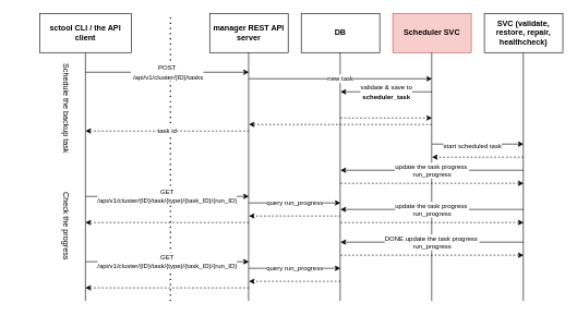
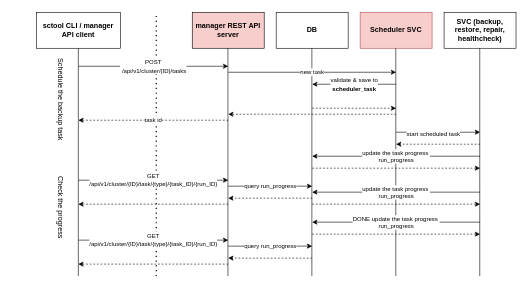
- <mxCell id="2" value="&lt;b style=&quot;border-color: var(--border-color);&quot;&gt;sctool CLI / the API client&lt;/b&gt;" style="rounded=0;whiteSpace=wrap;html=1;" parent="1" vertex="1"><mxGeometry x="60" y="20" width="140" height="60" as="geometry" /></mxCell>
+ <mxCell id="2" value="&lt;b style=&quot;border-color: var(--border-color);&quot;&gt;sctool CLI / manager API client&lt;/b&gt;" style="rounded=0;whiteSpace=wrap;html=1;" parent="1" vertex="1"><mxGeometry x="60" y="20" width="140" height="60" as="geometry" /></mxCell>
- <mxCell id="3" value="&lt;b&gt;manager REST API server&lt;/b&gt;" style="rounded=0;whiteSpace=wrap;html=1;" parent="1" vertex="1"><mxGeometry x="320" y="20" width="120" height="60" as="geometry" /></mxCell>
+ <mxCell id="3" value="&lt;b&gt;manager REST API server&lt;/b&gt;" style="rounded=0;whiteSpace=wrap;html=1;fillColor=#f8cecc;" parent="1" vertex="1"><mxGeometry x="320" y="20" width="120" height="60" as="geometry" /></mxCell>
- <mxCell id="6" value="&lt;b&gt;SVC (validate, restore, repair, healthcheck)&lt;/b&gt;" style="rounded=0;whiteSpace=wrap;html=1;" parent="1" vertex="1"><mxGeometry x="740" y="20" width="120" height="60" as="geometry" /></mxCell>
+ <mxCell id="6" value="&lt;b&gt;SVC (backup, restore, repair, healthcheck)&lt;/b&gt;" style="rounded=0;whiteSpace=wrap;html=1;" parent="1" vertex="1"><mxGeometry x="740" y="20" width="120" height="60" as="geometry" /></mxCell>
